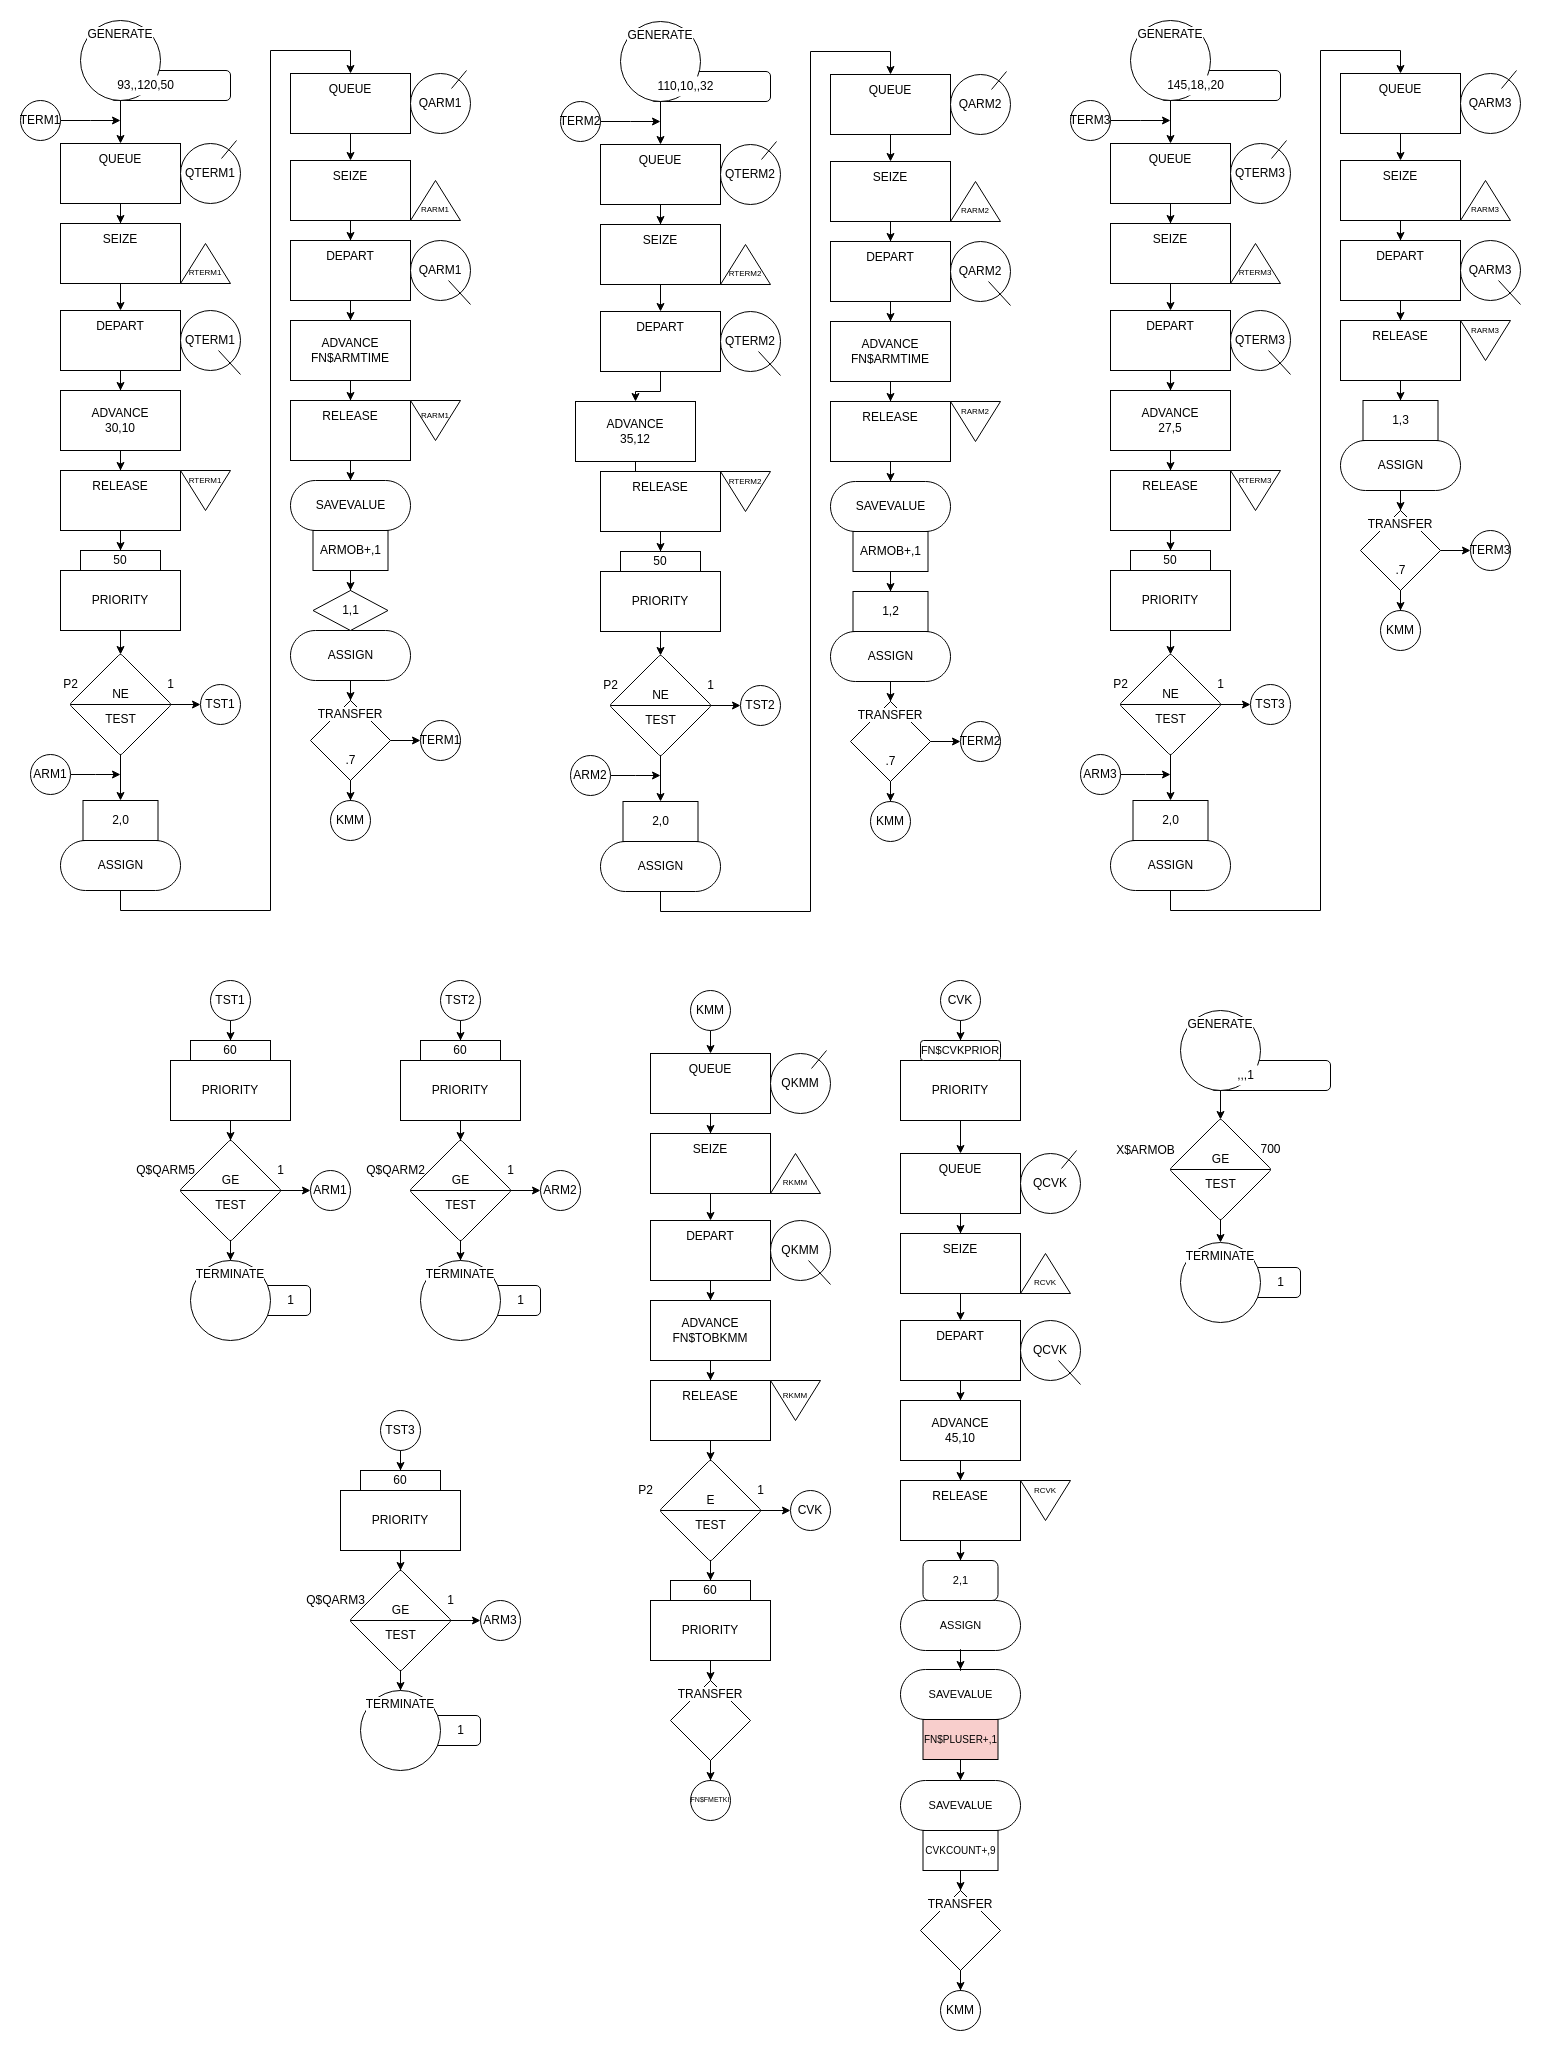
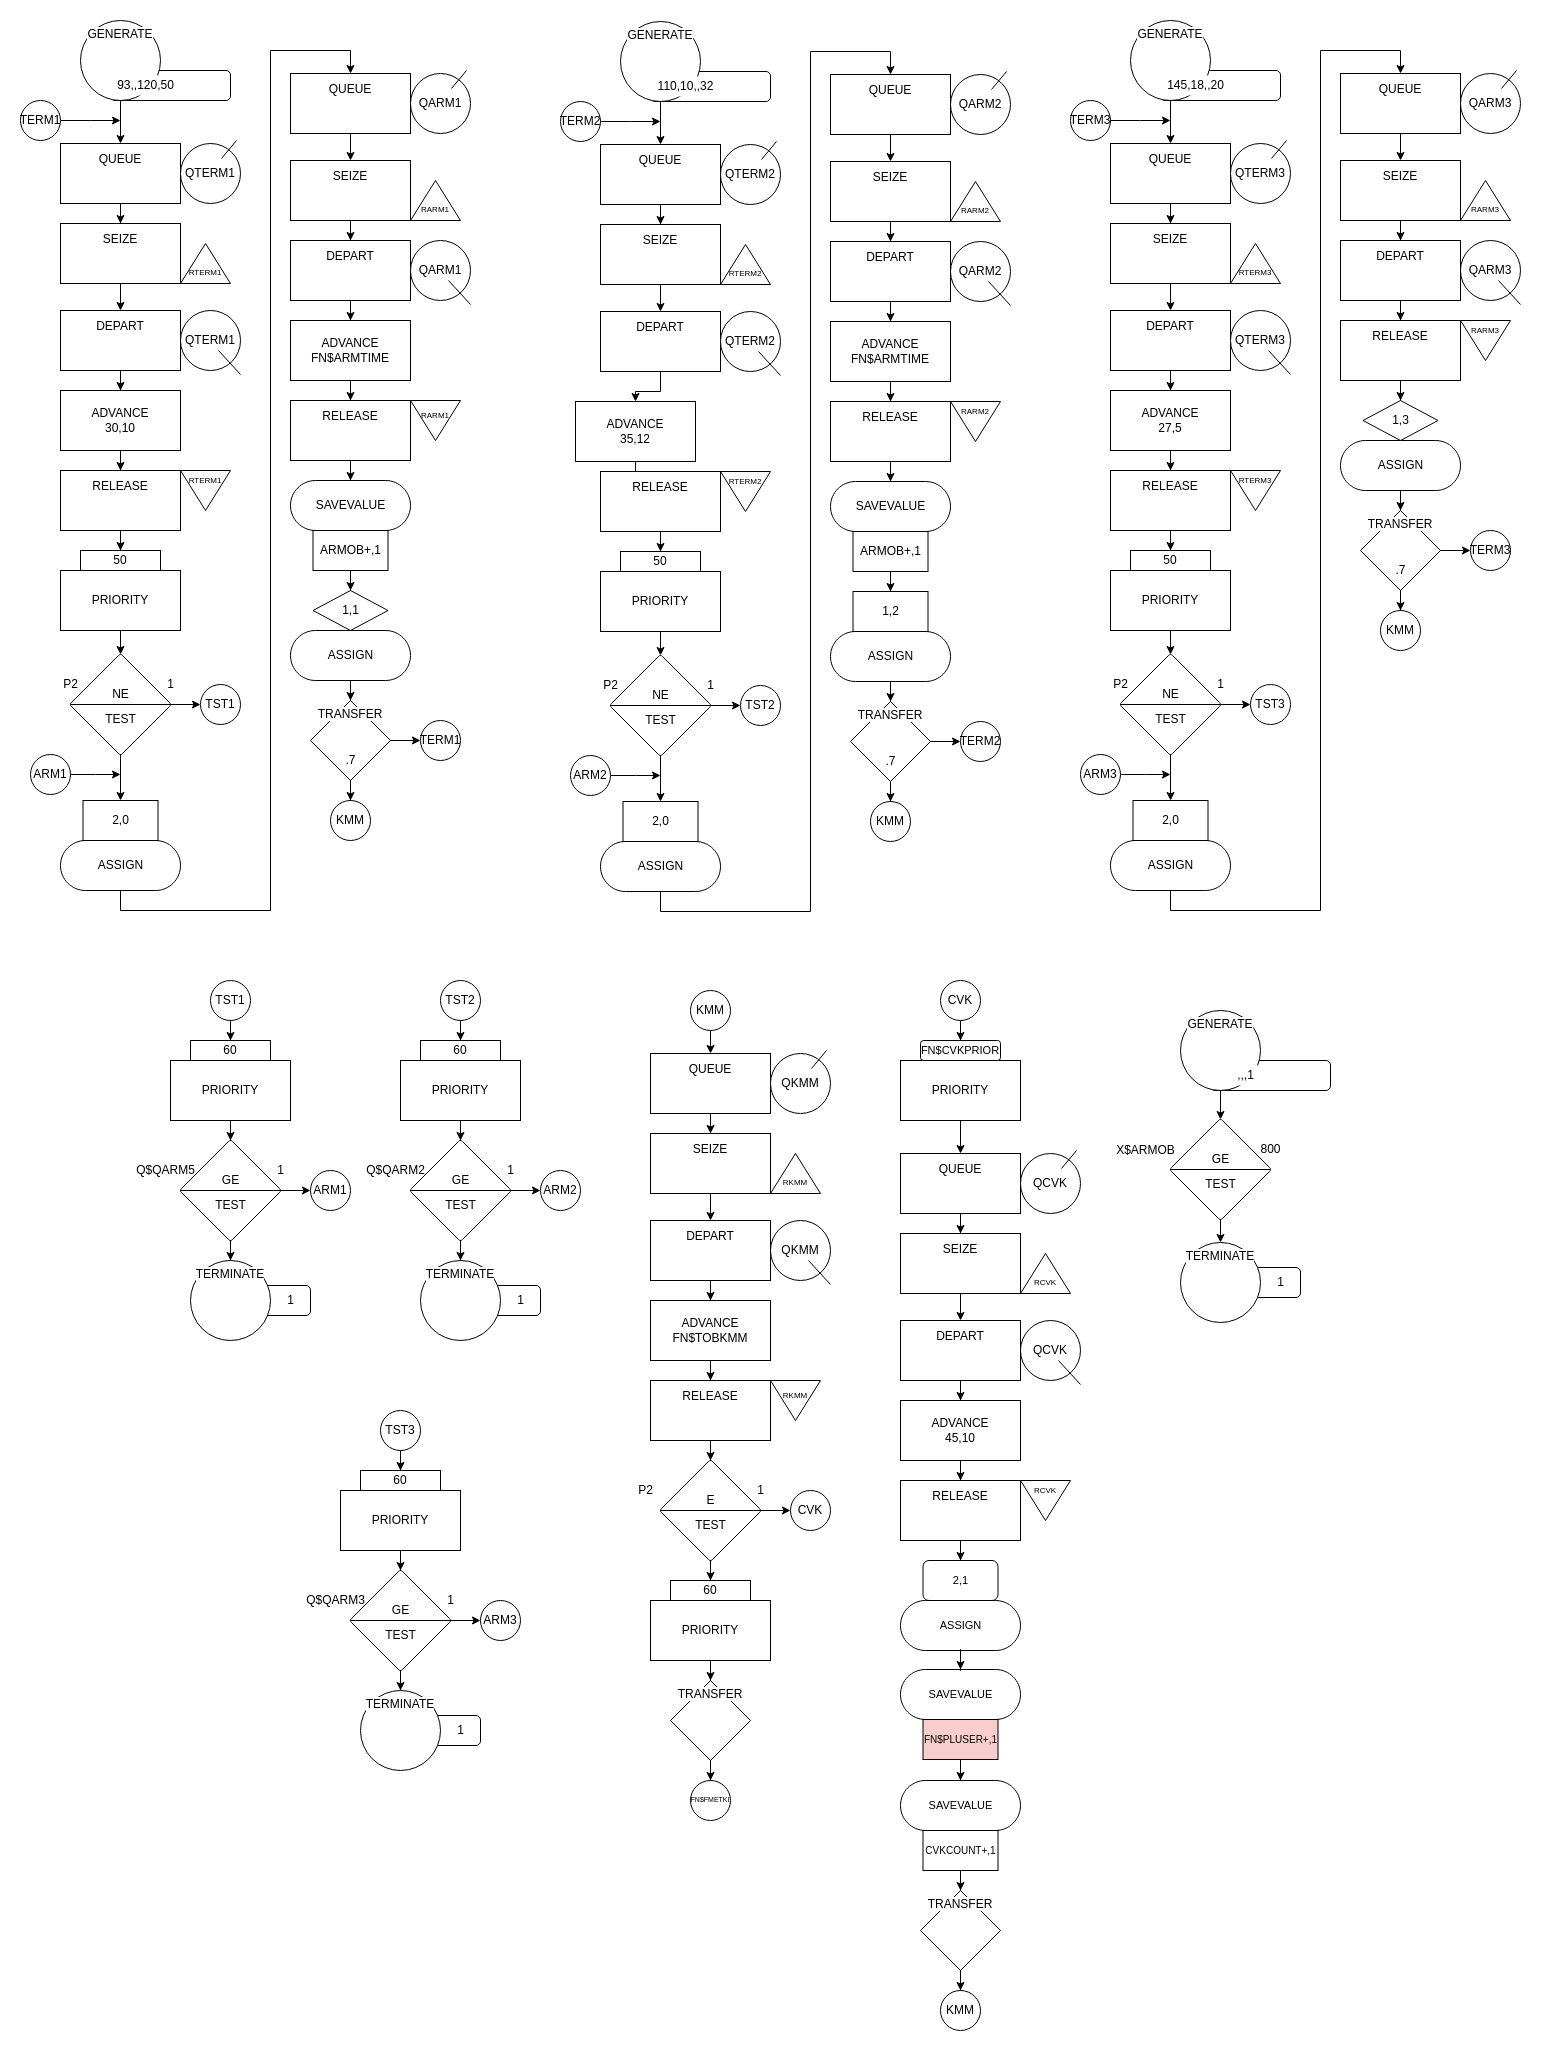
- <mxCell id="241" value="1,3" style="rounded=0;whiteSpace=wrap;html=1;" vertex="1" parent="239"><mxGeometry x="22.5" width="75" height="40" as="geometry" /></mxCell>
+ <mxCell id="241" value="1,3" style="rhombus;whiteSpace=wrap;html=1;" vertex="1" parent="239"><mxGeometry x="22.5" width="75" height="40" as="geometry" /></mxCell>
- <mxCell id="347" value="700" style="text;html=1;align=center;verticalAlign=middle;resizable=0;points=[];autosize=1;strokeColor=none;fillColor=none;fontSize=12;" vertex="1" parent="343"><mxGeometry x="90" y="20" width="40" height="20" as="geometry" /></mxCell>
+ <mxCell id="347" value="800" style="text;html=1;align=center;verticalAlign=middle;resizable=0;points=[];autosize=1;strokeColor=none;fillColor=none;fontSize=12;" vertex="1" parent="343"><mxGeometry x="90" y="20" width="40" height="20" as="geometry" /></mxCell>
- <mxCell id="336" value="CVKCOUNT+,9" style="rounded=0;whiteSpace=wrap;html=1;fontSize=10;" vertex="1" parent="334"><mxGeometry x="22.5" y="50" width="75" height="40" as="geometry" /></mxCell>
+ <mxCell id="336" value="CVKCOUNT+,1" style="rounded=0;whiteSpace=wrap;html=1;fontSize=10;" vertex="1" parent="334"><mxGeometry x="22.5" y="50" width="75" height="40" as="geometry" /></mxCell>
